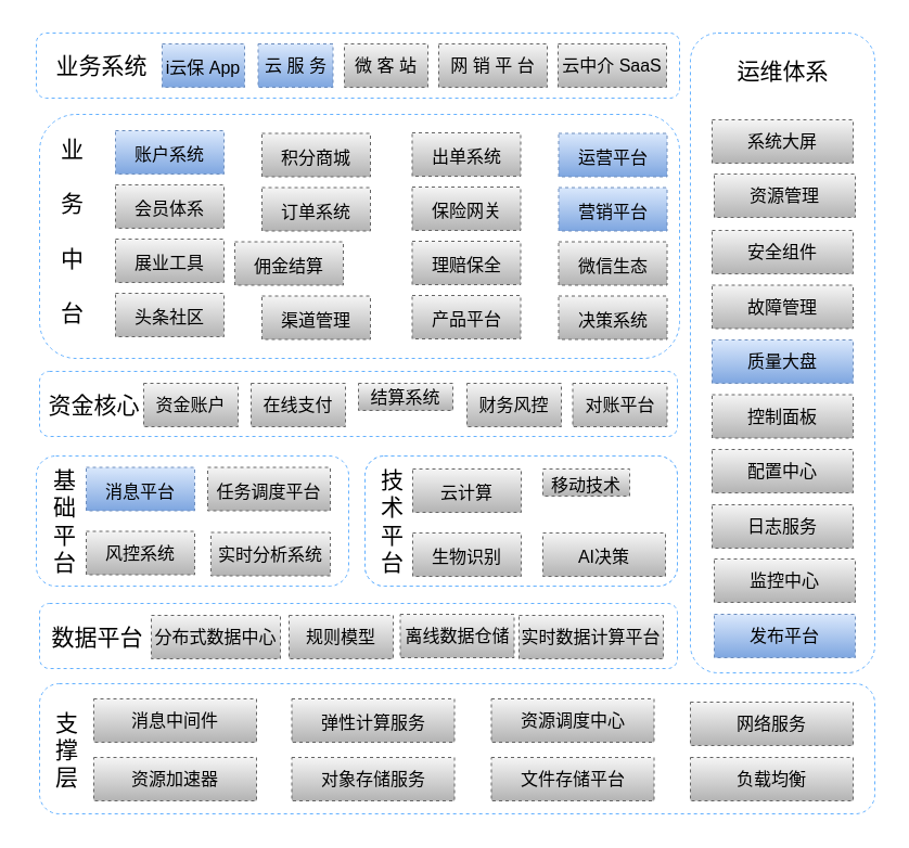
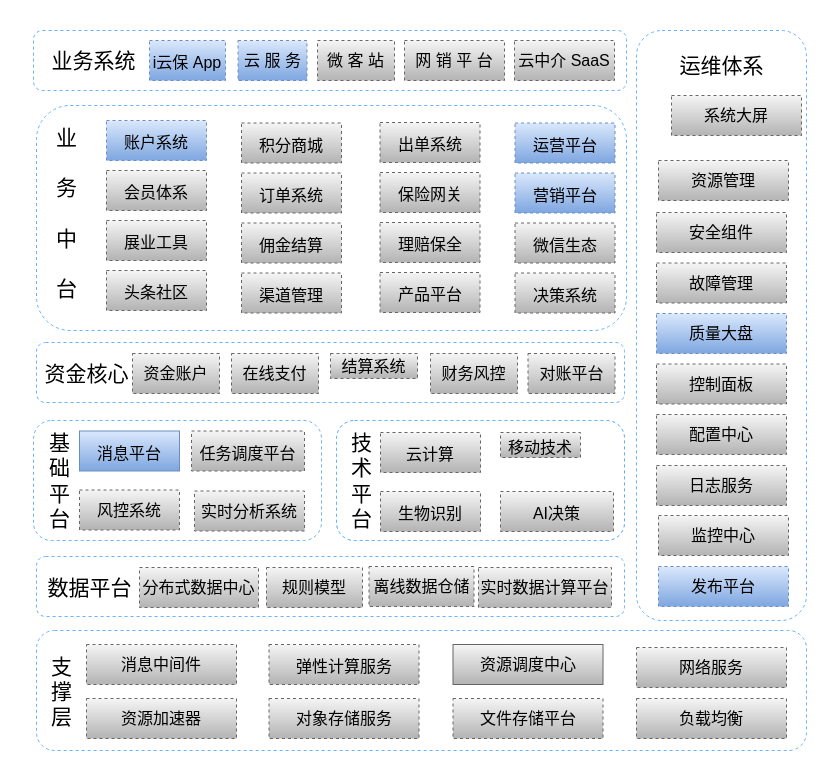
- <mxCell id="72" value="系统大屏" style="rounded=0;whiteSpace=wrap;html=1;dashed=1;strokeColor=#666666;fontSize=16;fillColor=#f5f5f5;gradientColor=#b3b3b3;" parent="1" vertex="1"><mxGeometry x="656" y="110" width="130" height="40" as="geometry" /></mxCell>
+ <mxCell id="72" value="系统大屏" style="rounded=0;whiteSpace=wrap;html=1;dashed=1;strokeColor=#666666;fontSize=16;fillColor=#f5f5f5;gradientColor=#b3b3b3;" parent="1" vertex="1"><mxGeometry x="671" y="95" width="130" height="40" as="geometry" /></mxCell>
- <mxCell id="55" value="&lt;span style=&quot;font-size: 16px&quot;&gt;佣金结算&lt;/span&gt;" style="rounded=0;whiteSpace=wrap;html=1;dashed=1;strokeColor=#666666;fontSize=21;fillColor=#f5f5f5;gradientColor=#b3b3b3;" parent="1" vertex="1"><mxGeometry x="216" y="222.5" width="100" height="40" as="geometry" /></mxCell>
+ <mxCell id="55" value="&lt;span style=&quot;font-size: 16px&quot;&gt;佣金结算&lt;/span&gt;" style="rounded=0;whiteSpace=wrap;html=1;dashed=1;strokeColor=#666666;fontSize=21;fillColor=#f5f5f5;gradientColor=#b3b3b3;" parent="1" vertex="1"><mxGeometry x="241" y="222.5" width="100" height="40" as="geometry" /></mxCell>
- <mxCell id="29" value="&lt;span style=&quot;font-size: 16px&quot;&gt;消息平台&lt;/span&gt;" style="rounded=0;whiteSpace=wrap;html=1;dashed=1;strokeColor=#6c8ebf;fontSize=21;fillColor=#dae8fc;gradientColor=#7ea6e0;" parent="1" vertex="1"><mxGeometry x="79" y="430.5" width="100" height="40" as="geometry" /></mxCell>
+ <mxCell id="29" value="&lt;span style=&quot;font-size: 16px&quot;&gt;消息平台&lt;/span&gt;" style="rounded=0;whiteSpace=wrap;html=1;dashed=0;strokeColor=#6c8ebf;fontSize=21;fillColor=#dae8fc;gradientColor=#7ea6e0;" parent="1" vertex="1"><mxGeometry x="79" y="430.5" width="100" height="40" as="geometry" /></mxCell>
- <mxCell id="12" value="资源调度中心" style="rounded=0;whiteSpace=wrap;html=1;dashed=1;strokeColor=#666666;fontSize=16;fillColor=#f5f5f5;gradientColor=#b3b3b3;" parent="1" vertex="1"><mxGeometry x="452.5" y="644" width="150" height="40" as="geometry" /></mxCell>
+ <mxCell id="12" value="资源调度中心" style="rounded=0;whiteSpace=wrap;html=1;dashed=0;strokeColor=#666666;fontSize=16;fillColor=#f5f5f5;gradientColor=#b3b3b3;" parent="1" vertex="1"><mxGeometry x="452.5" y="644" width="150" height="40" as="geometry" /></mxCell>
